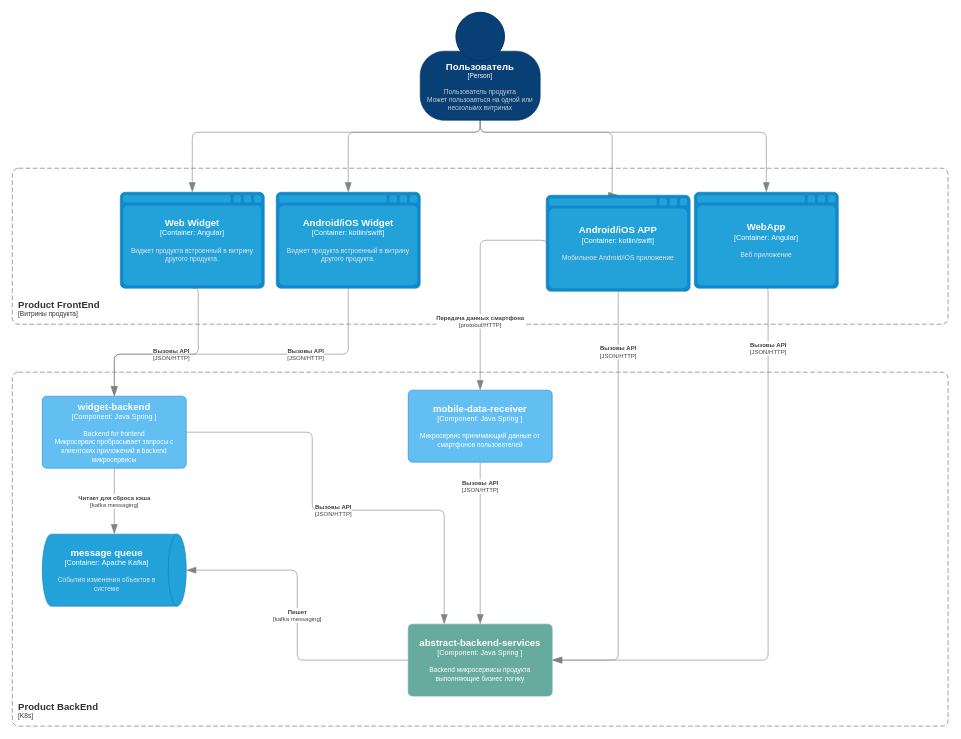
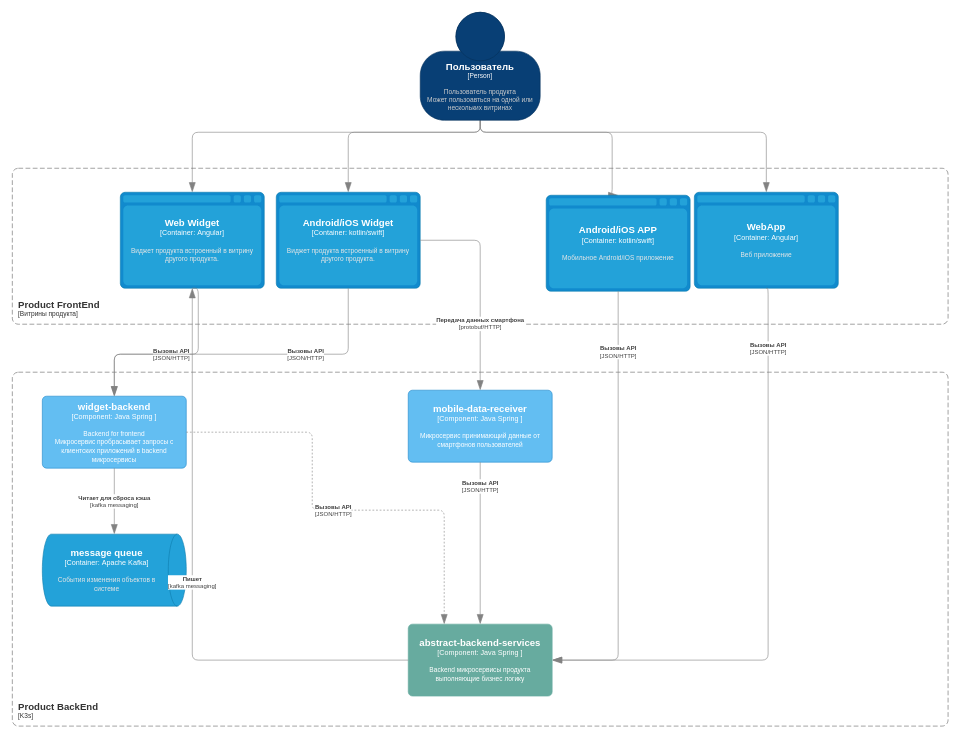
+ <mxCell id="24" value="&lt;div style=&quot;text-align: left&quot;&gt;&lt;div style=&quot;text-align: center&quot;&gt;&lt;b&gt;Передача данных смартфона&lt;/b&gt;&lt;/div&gt;&lt;div style=&quot;text-align: center&quot;&gt;[protobuf/HTTP]&lt;/div&gt;&lt;/div&gt;" style="endArrow=blockThin;html=1;fontSize=10;fontColor=#404040;strokeWidth=1;endFill=1;strokeColor=#828282;elbow=vertical;metaEdit=1;endSize=14;startSize=14;jumpStyle=none;jumpSize=16;edgeStyle=orthogonalEdgeStyle;exitX=1;exitY=0.5;exitDx=0;exitDy=0;exitPerimeter=0;rounded=1;entryX=0.5;entryY=0;entryDx=0;entryDy=0;entryPerimeter=0;" edge="1" parent="1" source="9" target="23"><mxGeometry x="0.368" width="240" relative="1" as="geometry"><mxPoint x="590" y="490" as="sourcePoint" /><mxPoint x="200" y="830" as="targetPoint" /><Array as="points"><mxPoint x="800" y="400" /></Array><mxPoint as="offset" /></mxGeometry></mxCell>
- <mxCell id="25" value="&lt;div style=&quot;text-align: left&quot;&gt;&lt;div style=&quot;text-align: center&quot;&gt;&lt;b&gt;Передача данных смартфона&lt;/b&gt;&lt;/div&gt;&lt;div style=&quot;text-align: center&quot;&gt;[protobuf/HTTP]&lt;/div&gt;&lt;/div&gt;" style="endArrow=blockThin;html=1;fontSize=10;fontColor=#404040;strokeWidth=1;endFill=1;strokeColor=#828282;elbow=vertical;metaEdit=1;endSize=14;startSize=14;jumpStyle=none;jumpSize=16;edgeStyle=orthogonalEdgeStyle;exitX=0;exitY=0.5;exitDx=0;exitDy=0;exitPerimeter=0;rounded=1;entryX=0.5;entryY=0;entryDx=0;entryDy=0;entryPerimeter=0;" edge="1" parent="1" source="8" target="23"><mxGeometry x="0.368" width="240" relative="1" as="geometry"><mxPoint x="710" y="410" as="sourcePoint" /><mxPoint x="810" y="660" as="targetPoint" /><Array as="points"><mxPoint x="800" y="400" /></Array><mxPoint as="offset" /></mxGeometry></mxCell>
- <mxCell id="17" value="&lt;div style=&quot;text-align: left&quot;&gt;&lt;div style=&quot;text-align: center&quot;&gt;&lt;b&gt;Вызовы API&lt;/b&gt;&lt;/div&gt;&lt;div style=&quot;text-align: center&quot;&gt;[JSON/HTTP]&lt;/div&gt;&lt;/div&gt;" style="endArrow=blockThin;html=1;fontSize=10;fontColor=#404040;strokeWidth=1;endFill=1;strokeColor=#828282;elbow=vertical;metaEdit=1;endSize=14;startSize=14;jumpStyle=none;jumpSize=16;edgeStyle=orthogonalEdgeStyle;rounded=1;entryX=0.25;entryY=0;entryDx=0;entryDy=0;entryPerimeter=0;exitX=1;exitY=0.5;exitDx=0;exitDy=0;exitPerimeter=0;" edge="1" parent="1" source="13" target="12"><mxGeometry width="240" relative="1" as="geometry"><mxPoint x="260" y="810" as="sourcePoint" /><mxPoint x="240" y="1050" as="targetPoint" /><Array as="points"><mxPoint x="520" y="720" /><mxPoint x="520" y="850" /><mxPoint x="740" y="850" /></Array></mxGeometry></mxCell>
+ <mxCell id="17" value="&lt;div style=&quot;text-align: left&quot;&gt;&lt;div style=&quot;text-align: center&quot;&gt;&lt;b&gt;Вызовы API&lt;/b&gt;&lt;/div&gt;&lt;div style=&quot;text-align: center&quot;&gt;[JSON/HTTP]&lt;/div&gt;&lt;/div&gt;" style="endArrow=blockThin;html=1;fontSize=10;fontColor=#404040;strokeWidth=1;endFill=1;strokeColor=#828282;elbow=vertical;metaEdit=1;endSize=14;startSize=14;jumpStyle=none;jumpSize=16;edgeStyle=orthogonalEdgeStyle;rounded=1;entryX=0.25;entryY=0;entryDx=0;entryDy=0;entryPerimeter=0;exitX=1;exitY=0.5;exitDx=0;exitDy=0;exitPerimeter=0;dashed=1;" edge="1" parent="1" source="13" target="12"><mxGeometry width="240" relative="1" as="geometry"><mxPoint x="260" y="810" as="sourcePoint" /><mxPoint x="240" y="1050" as="targetPoint" /><Array as="points"><mxPoint x="520" y="720" /><mxPoint x="520" y="850" /><mxPoint x="740" y="850" /></Array></mxGeometry></mxCell>
- <mxCell id="19" value="&lt;div style=&quot;text-align: left&quot;&gt;&lt;div style=&quot;text-align: center&quot;&gt;&lt;b&gt;Пишет&lt;/b&gt;&lt;/div&gt;&lt;div style=&quot;text-align: center&quot;&gt;[kafka messaging]&lt;/div&gt;&lt;/div&gt;" style="endArrow=blockThin;html=1;fontSize=10;fontColor=#404040;strokeWidth=1;endFill=1;strokeColor=#828282;elbow=vertical;metaEdit=1;endSize=14;startSize=14;jumpStyle=none;jumpSize=16;edgeStyle=orthogonalEdgeStyle;rounded=1;entryX=0.5;entryY=0;entryDx=0;entryDy=0;entryPerimeter=0;exitX=0;exitY=0.5;exitDx=0;exitDy=0;exitPerimeter=0;" edge="1" parent="1" source="12" target="18"><mxGeometry width="240" relative="1" as="geometry"><mxPoint x="320" y="730" as="sourcePoint" /><mxPoint x="590" y="870" as="targetPoint" /></mxGeometry></mxCell>
+ <mxCell id="19" value="&lt;div style=&quot;text-align: left&quot;&gt;&lt;div style=&quot;text-align: center&quot;&gt;&lt;b&gt;Пишет&lt;/b&gt;&lt;/div&gt;&lt;div style=&quot;text-align: center&quot;&gt;[kafka messaging]&lt;/div&gt;&lt;/div&gt;" style="endArrow=blockThin;html=1;fontSize=10;fontColor=#404040;strokeWidth=1;endFill=1;strokeColor=#828282;elbow=vertical;metaEdit=1;endSize=14;startSize=14;jumpStyle=none;jumpSize=16;edgeStyle=orthogonalEdgeStyle;rounded=1;exitX=0;exitY=0.5;exitDx=0;exitDy=0;exitPerimeter=0;" edge="1" parent="1" source="12" target="10"><mxGeometry width="240" relative="1" as="geometry"><mxPoint x="320" y="730" as="sourcePoint" /><mxPoint x="590" y="870" as="targetPoint" /></mxGeometry></mxCell>
- <mxCell id="11" value="&lt;font style=&quot;font-size: 16px&quot;&gt;&lt;b&gt;&lt;div style=&quot;text-align: left&quot;&gt;Product BackEnd&lt;/div&gt;&lt;/b&gt;&lt;/font&gt;&lt;div style=&quot;text-align: left&quot;&gt;[K8s]&lt;/div&gt;" style="rounded=1;fontSize=11;whiteSpace=wrap;html=1;dashed=1;arcSize=20;fillColor=none;strokeColor=#666666;fontColor=#333333;labelBackgroundColor=none;align=left;verticalAlign=bottom;labelBorderColor=none;spacingTop=0;spacing=10;dashPattern=8 4;metaEdit=1;rotatable=0;perimeter=rectanglePerimeter;noLabel=0;labelPadding=0;allowArrows=0;connectable=0;expand=0;recursiveResize=0;editable=1;pointerEvents=0;absoluteArcSize=1;points=[[0.25,0,0],[0.5,0,0],[0.75,0,0],[1,0.25,0],[1,0.5,0],[1,0.75,0],[0.75,1,0],[0.5,1,0],[0.25,1,0],[0,0.75,0],[0,0.5,0],[0,0.25,0]];" vertex="1" parent="1"><mxGeometry x="20" y="620" width="1560" height="590" as="geometry" /></mxCell>
+ <mxCell id="11" value="&lt;font style=&quot;font-size: 16px&quot;&gt;&lt;b&gt;&lt;div style=&quot;text-align: left&quot;&gt;Product BackEnd&lt;/div&gt;&lt;/b&gt;&lt;/font&gt;&lt;div style=&quot;text-align: left&quot;&gt;[K3s]&lt;/div&gt;" style="rounded=1;fontSize=11;whiteSpace=wrap;html=1;dashed=1;arcSize=20;fillColor=none;strokeColor=#666666;fontColor=#333333;labelBackgroundColor=none;align=left;verticalAlign=bottom;labelBorderColor=none;spacingTop=0;spacing=10;dashPattern=8 4;metaEdit=1;rotatable=0;perimeter=rectanglePerimeter;noLabel=0;labelPadding=0;allowArrows=0;connectable=0;expand=0;recursiveResize=0;editable=1;pointerEvents=0;absoluteArcSize=1;points=[[0.25,0,0],[0.5,0,0],[0.75,0,0],[1,0.25,0],[1,0.5,0],[1,0.75,0],[0.75,1,0],[0.5,1,0],[0.25,1,0],[0,0.75,0],[0,0.5,0],[0,0.25,0]];" vertex="1" parent="1"><mxGeometry x="20" y="620" width="1560" height="590" as="geometry" /></mxCell>
